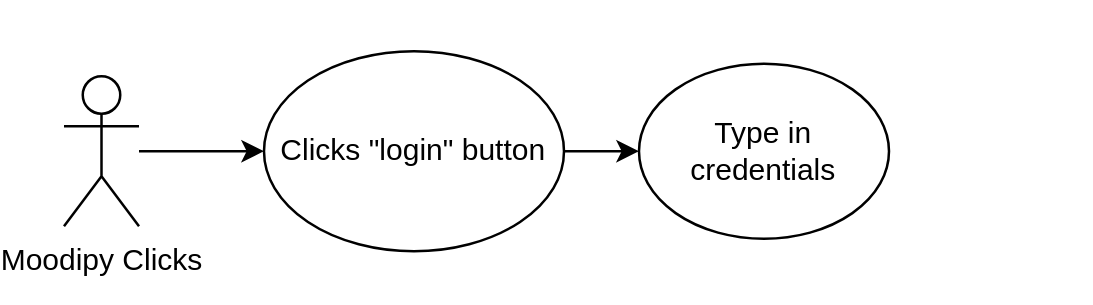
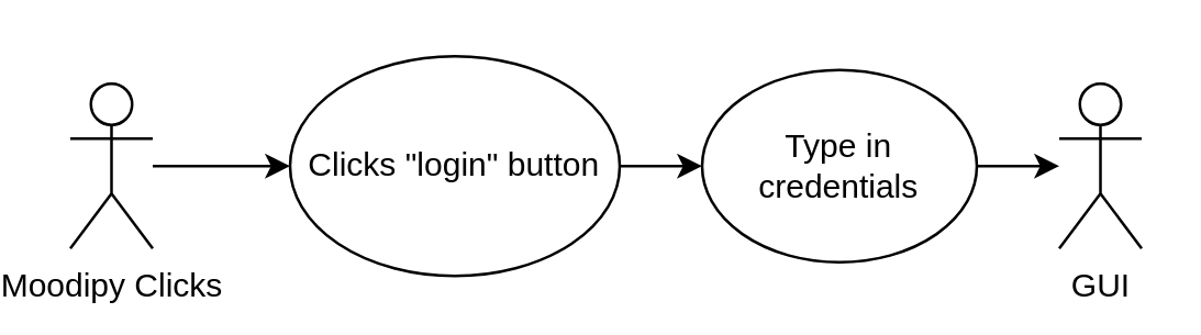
+ <mxCell id="8" value="" style="endArrow=classic;html=1;exitX=1;exitY=0.5;exitDx=0;exitDy=0;" edge="1" parent="1" source="7" target="3"><mxGeometry width="50" height="50" relative="1" as="geometry"><mxPoint x="370" y="210" as="sourcePoint" /><mxPoint x="420" y="160" as="targetPoint" /></mxGeometry></mxCell>
+ <mxCell id="3" value="GUI" style="shape=umlActor;verticalLabelPosition=bottom;labelBackgroundColor=#ffffff;verticalAlign=top;html=1;outlineConnect=0;" vertex="1" parent="1"><mxGeometry x="380" y="30" width="30" height="60" as="geometry" /></mxCell>
